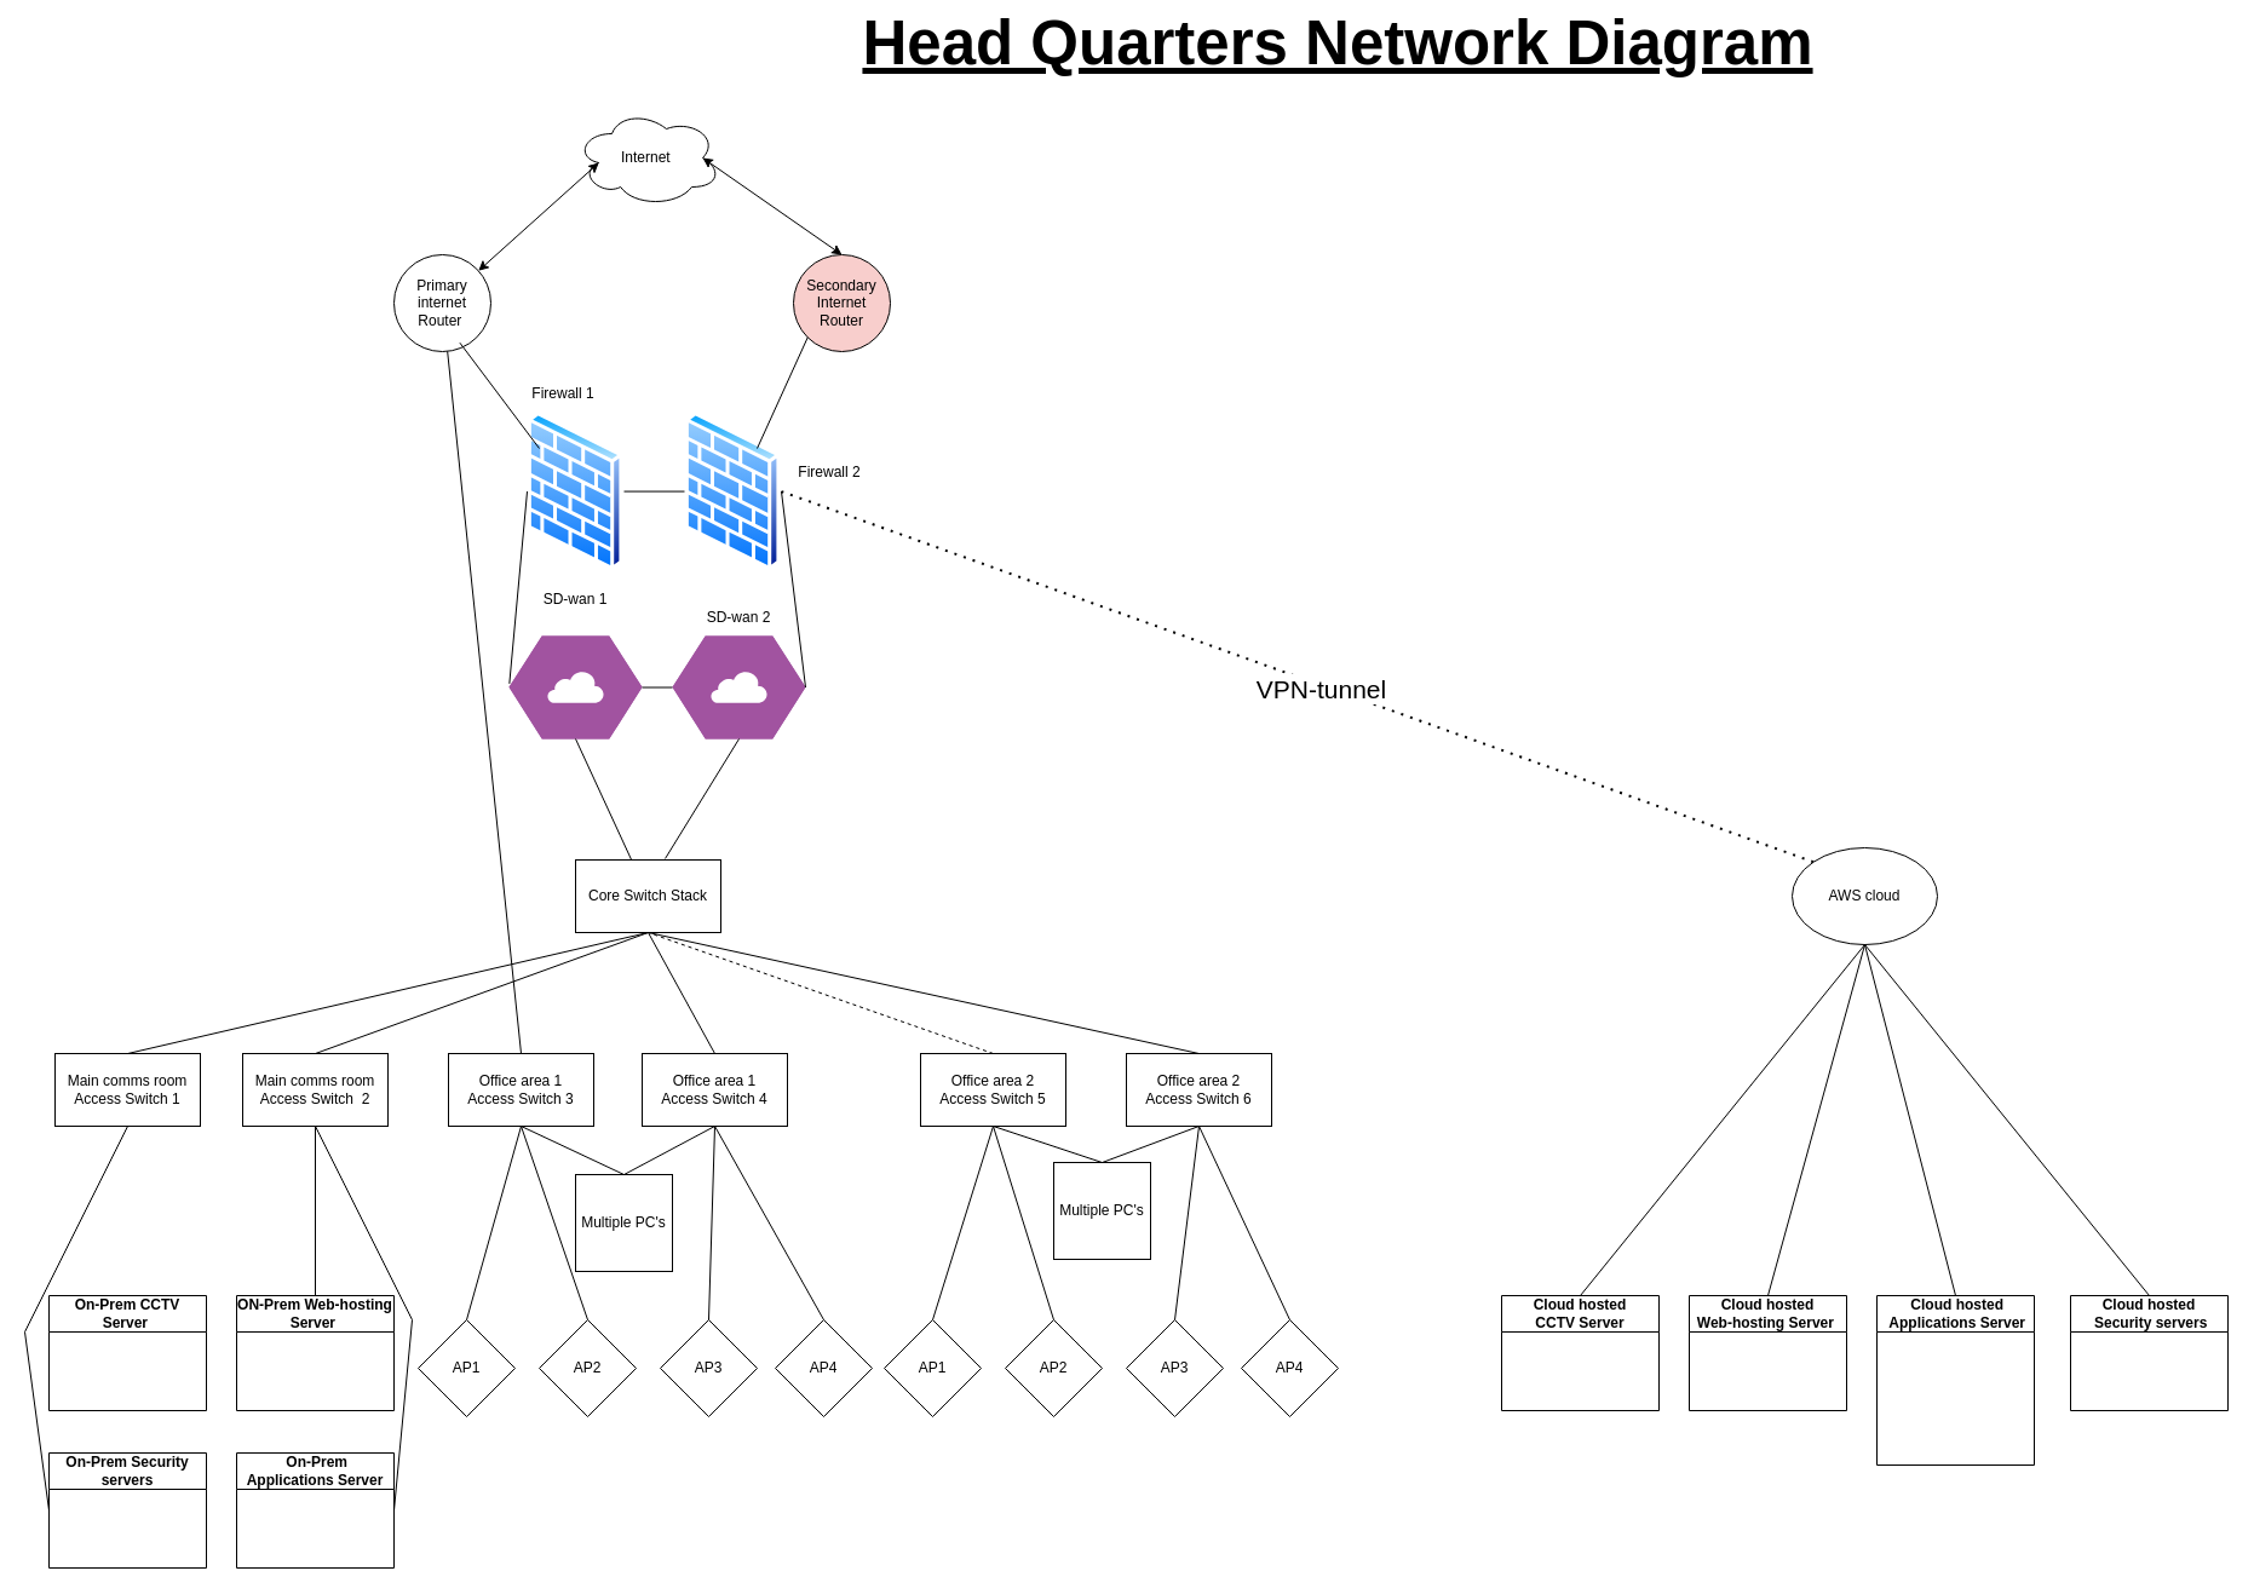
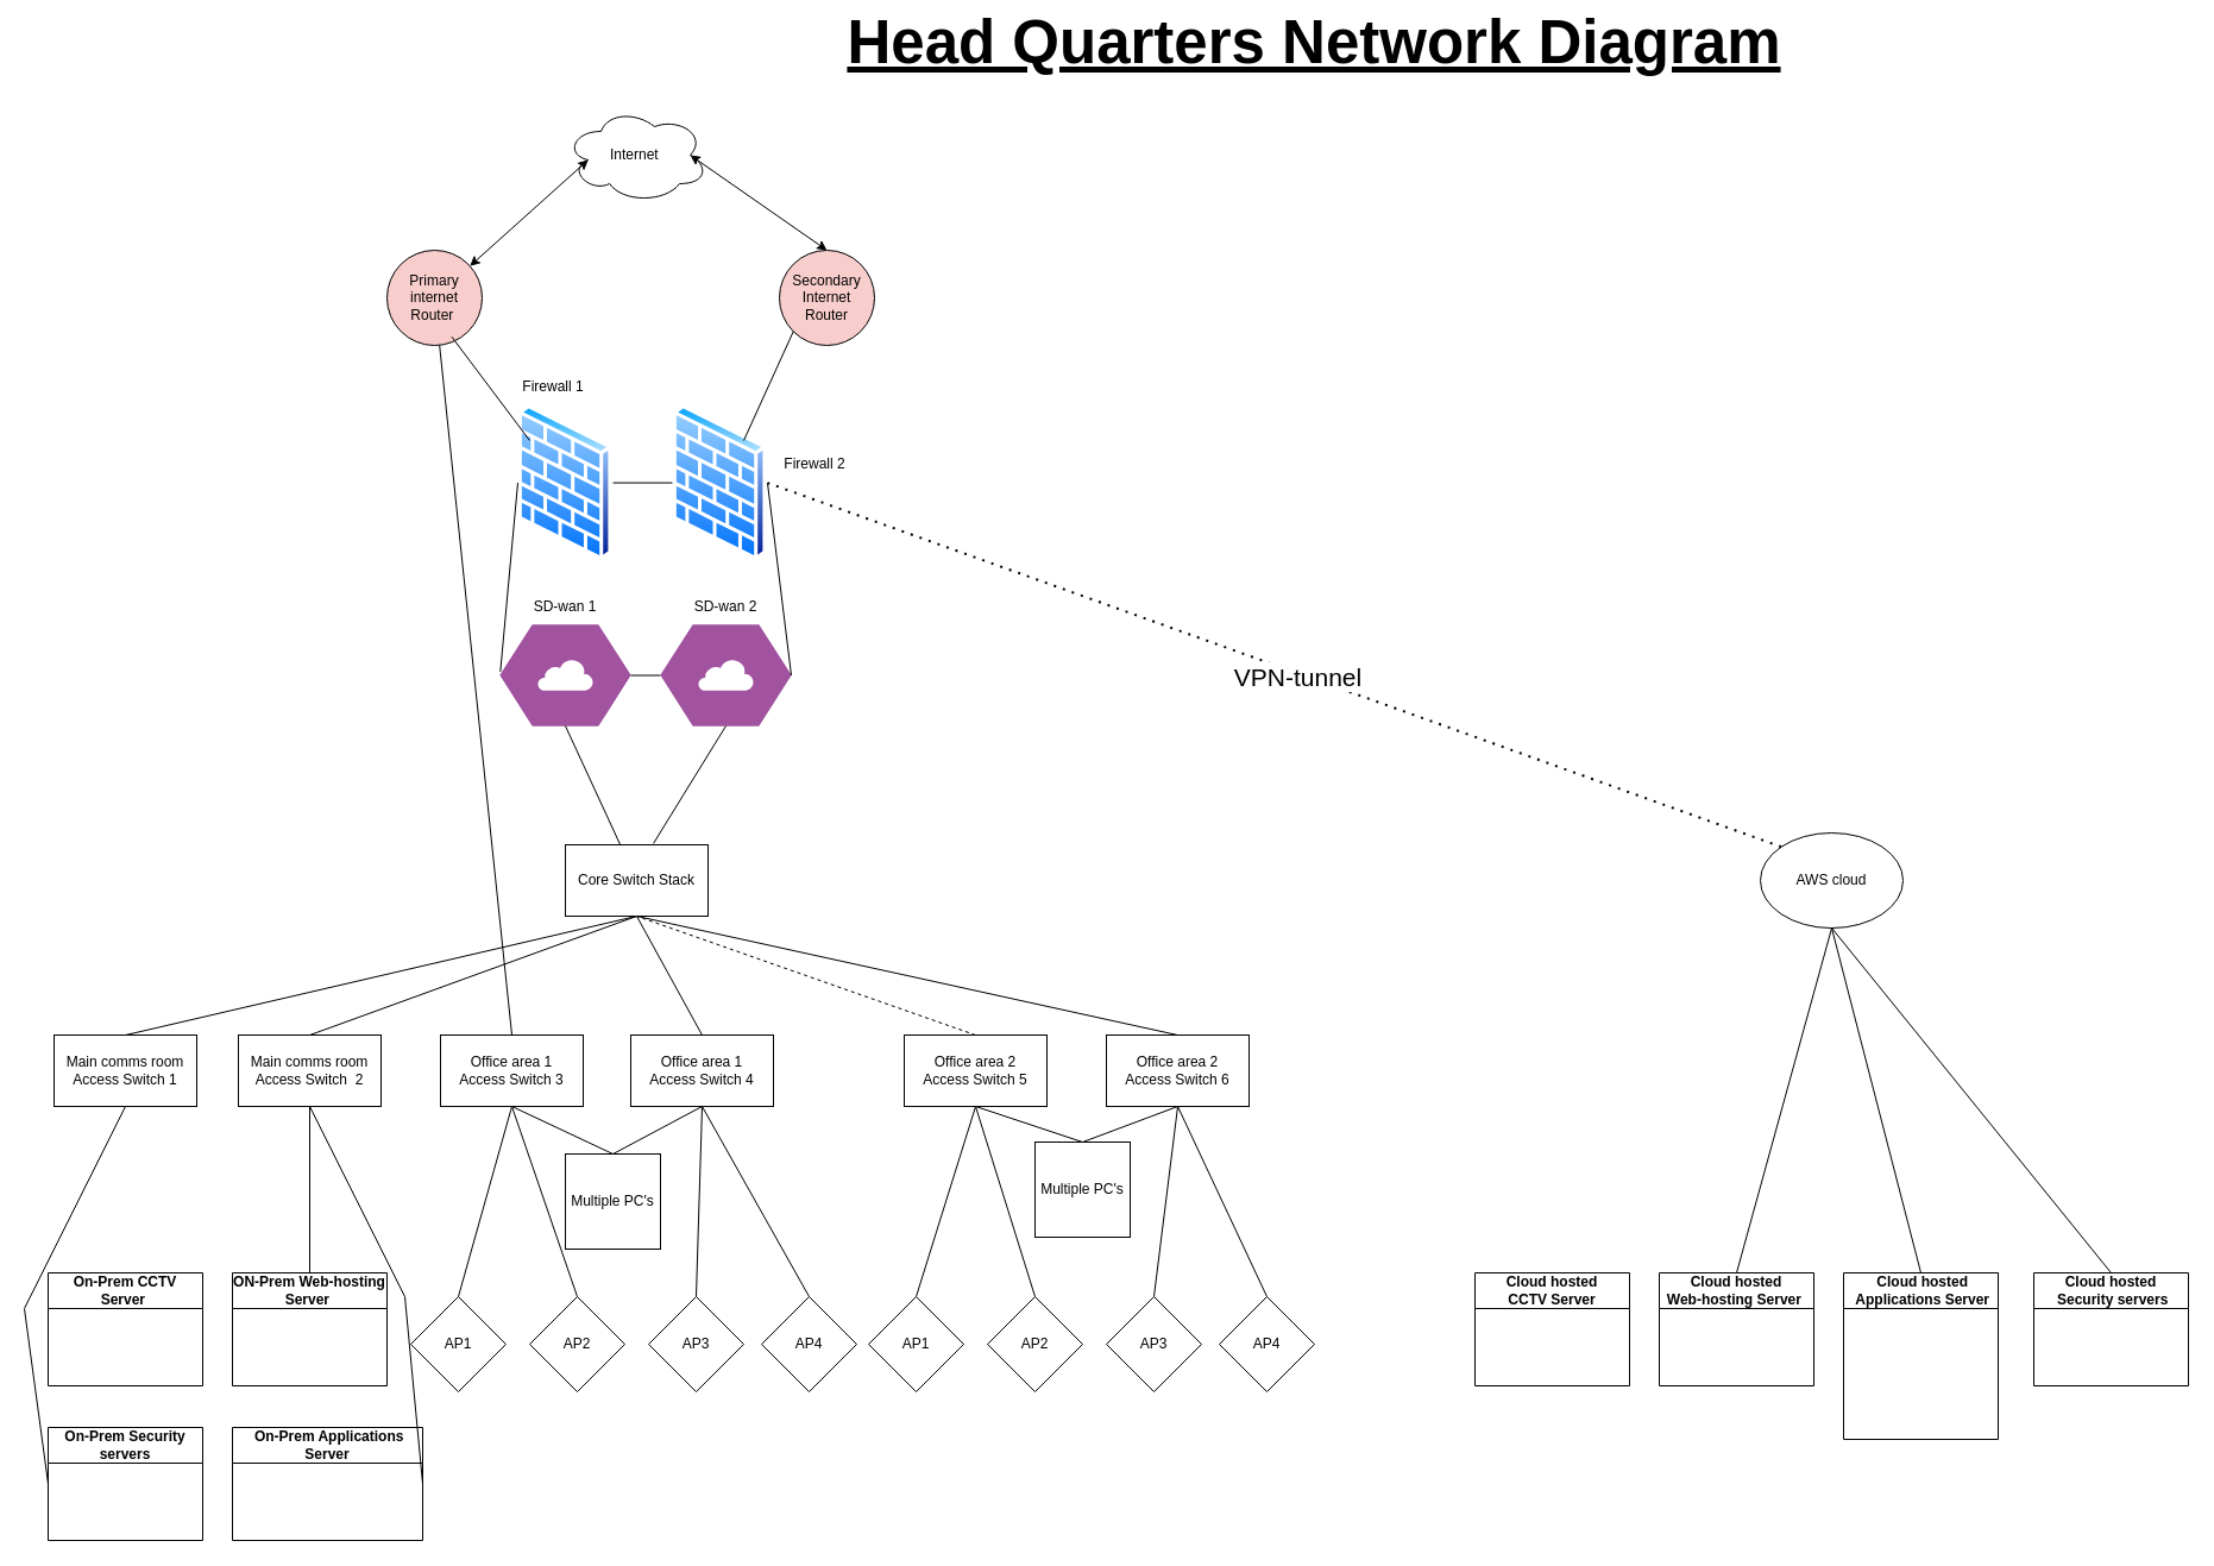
- <mxCell id="5" value="Primary internet&lt;br&gt;Router&amp;nbsp;" style="ellipse;whiteSpace=wrap;html=1;aspect=fixed;" vertex="1" parent="1"><mxGeometry x="325" y="210" width="80" height="80" as="geometry" /></mxCell>
+ <mxCell id="5" value="Primary internet&lt;br&gt;Router&amp;nbsp;" style="ellipse;whiteSpace=wrap;html=1;aspect=fixed;fillColor=#f8cecc;" vertex="1" parent="1"><mxGeometry x="325" y="210" width="80" height="80" as="geometry" /></mxCell>
- <mxCell id="16" value="SD-wan 1" style="text;html=1;align=center;verticalAlign=middle;whiteSpace=wrap;rounded=0;" vertex="1" parent="1"><mxGeometry x="445" y="480" width="60" height="30" as="geometry" /></mxCell>
+ <mxCell id="16" value="SD-wan 1" style="text;html=1;align=center;verticalAlign=middle;whiteSpace=wrap;rounded=0;" vertex="1" parent="1"><mxGeometry x="445" y="495" width="60" height="30" as="geometry" /></mxCell>
- <mxCell id="73" value="" style="endArrow=none;html=1;rounded=0;entryX=0.5;entryY=1;entryDx=0;entryDy=0;exitX=0.5;exitY=0;exitDx=0;exitDy=0;" edge="1" parent="1" source="69" target="37"><mxGeometry width="50" height="50" relative="1" as="geometry"><mxPoint x="1290" y="920" as="sourcePoint" /><mxPoint x="1340" y="870" as="targetPoint" /></mxGeometry></mxCell>
- <mxCell id="44" value="&amp;nbsp;On-Prem Applications Server" style="swimlane;whiteSpace=wrap;html=1;startSize=30;" vertex="1" parent="1"><mxGeometry x="195" y="1200" width="130" height="95" as="geometry"><mxRectangle x="215" y="350" width="200" height="30" as="alternateBounds" /></mxGeometry></mxCell>
+ <mxCell id="44" value="&amp;nbsp;On-Prem Applications Server" style="swimlane;whiteSpace=wrap;html=1;startSize=30;" vertex="1" parent="1"><mxGeometry x="195" y="1200" width="160" height="95" as="geometry"><mxRectangle x="215" y="350" width="200" height="30" as="alternateBounds" /></mxGeometry></mxCell>
